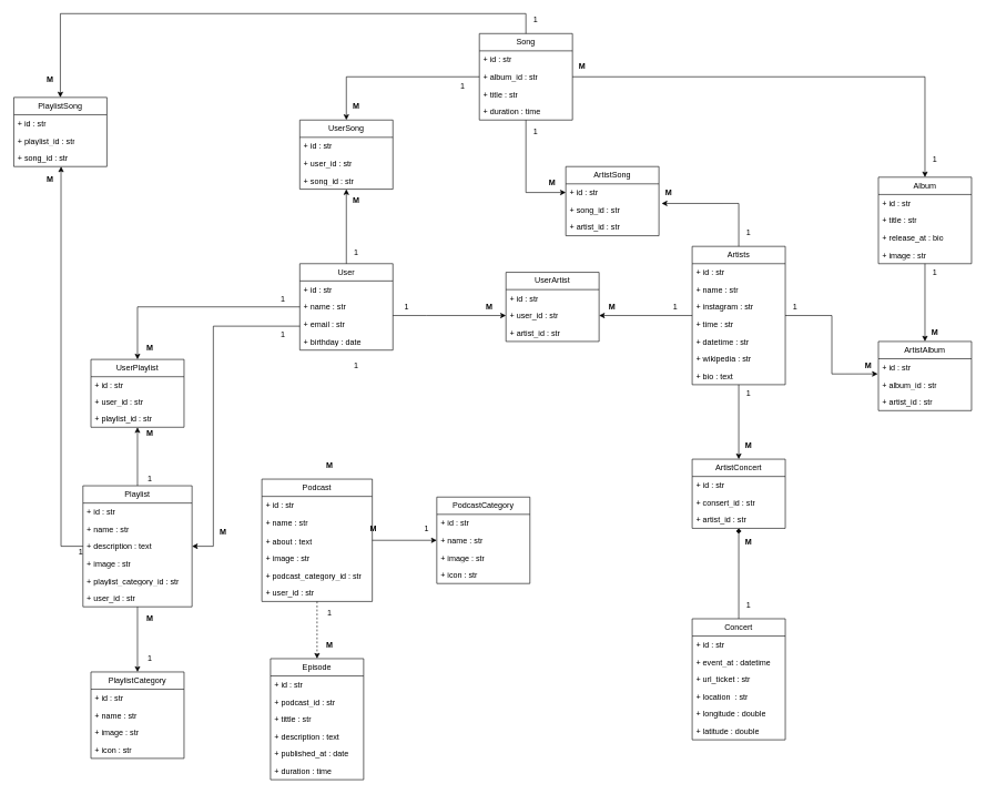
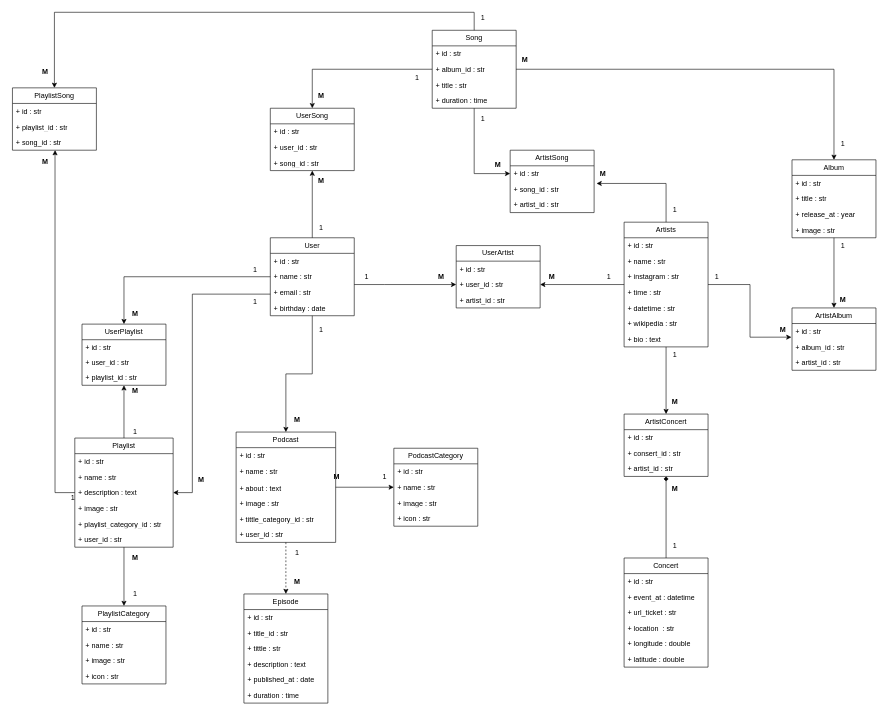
- <mxCell id="36" value="+ release_at : bio" style="text;strokeColor=none;fillColor=none;align=left;verticalAlign=top;spacingLeft=4;spacingRight=4;overflow=hidden;rotatable=0;points=[[0,0.5],[1,0.5]];portConstraint=eastwest;whiteSpace=wrap;html=1;" parent="33" vertex="1"><mxGeometry y="78" width="140" height="26" as="geometry" /></mxCell>
+ <mxCell id="36" value="+ release_at : year" style="text;strokeColor=none;fillColor=none;align=left;verticalAlign=top;spacingLeft=4;spacingRight=4;overflow=hidden;rotatable=0;points=[[0,0.5],[1,0.5]];portConstraint=eastwest;whiteSpace=wrap;html=1;" parent="33" vertex="1"><mxGeometry y="78" width="140" height="26" as="geometry" /></mxCell>
+ <mxCell id="2" style="edgeStyle=orthogonalEdgeStyle;rounded=0;orthogonalLoop=1;jettySize=auto;html=1;" parent="1" source="6" target="60" edge="1"><mxGeometry relative="1" as="geometry" /></mxCell>
- <mxCell id="65" value="+ podcast_category_id : str" style="text;strokeColor=none;fillColor=none;align=left;verticalAlign=top;spacingLeft=4;spacingRight=4;overflow=hidden;rotatable=0;points=[[0,0.5],[1,0.5]];portConstraint=eastwest;whiteSpace=wrap;html=1;" parent="60" vertex="1"><mxGeometry y="132" width="166" height="26" as="geometry" /></mxCell>
+ <mxCell id="65" value="+ tittle_category_id : str" style="text;strokeColor=none;fillColor=none;align=left;verticalAlign=top;spacingLeft=4;spacingRight=4;overflow=hidden;rotatable=0;points=[[0,0.5],[1,0.5]];portConstraint=eastwest;whiteSpace=wrap;html=1;" parent="60" vertex="1"><mxGeometry y="132" width="166" height="26" as="geometry" /></mxCell>
- <mxCell id="69" value="+ podcast_id : str" style="text;strokeColor=none;fillColor=none;align=left;verticalAlign=top;spacingLeft=4;spacingRight=4;overflow=hidden;rotatable=0;points=[[0,0.5],[1,0.5]];portConstraint=eastwest;whiteSpace=wrap;html=1;" parent="67" vertex="1"><mxGeometry y="52" width="140" height="26" as="geometry" /></mxCell>
+ <mxCell id="69" value="+ title_id : str" style="text;strokeColor=none;fillColor=none;align=left;verticalAlign=top;spacingLeft=4;spacingRight=4;overflow=hidden;rotatable=0;points=[[0,0.5],[1,0.5]];portConstraint=eastwest;whiteSpace=wrap;html=1;" parent="67" vertex="1"><mxGeometry y="52" width="140" height="26" as="geometry" /></mxCell>
